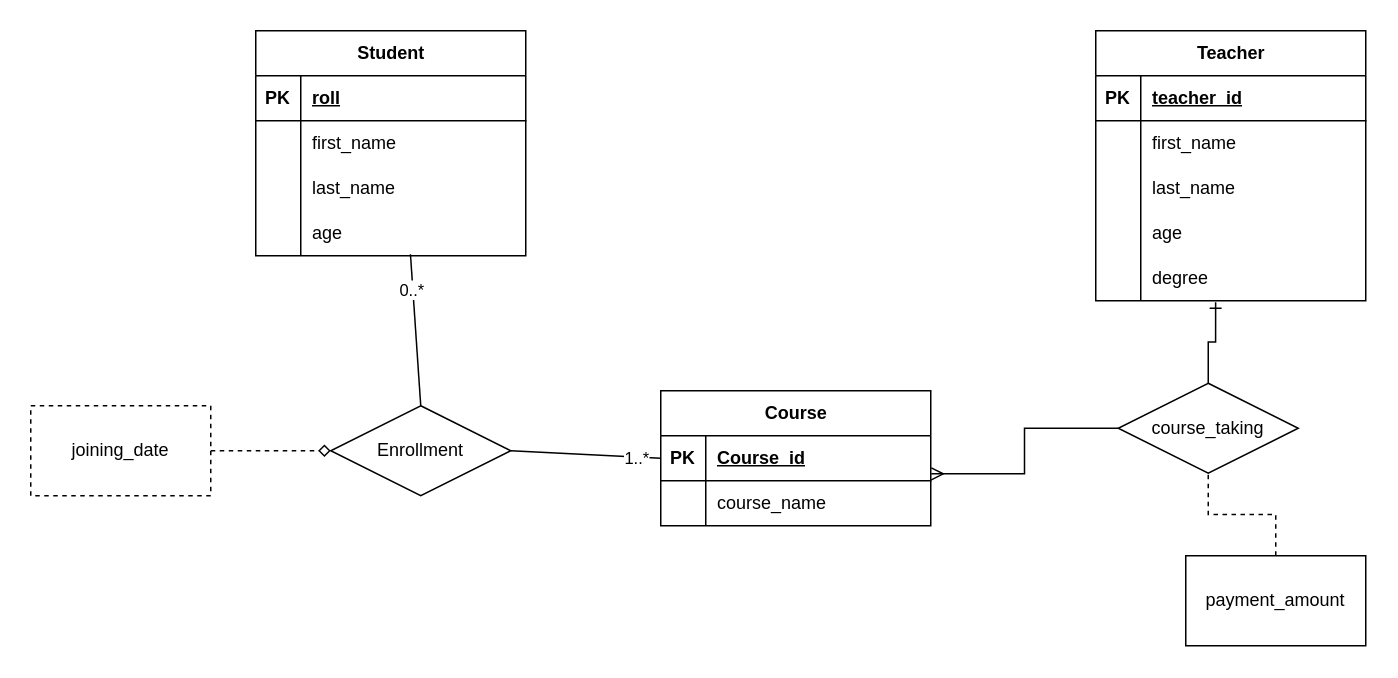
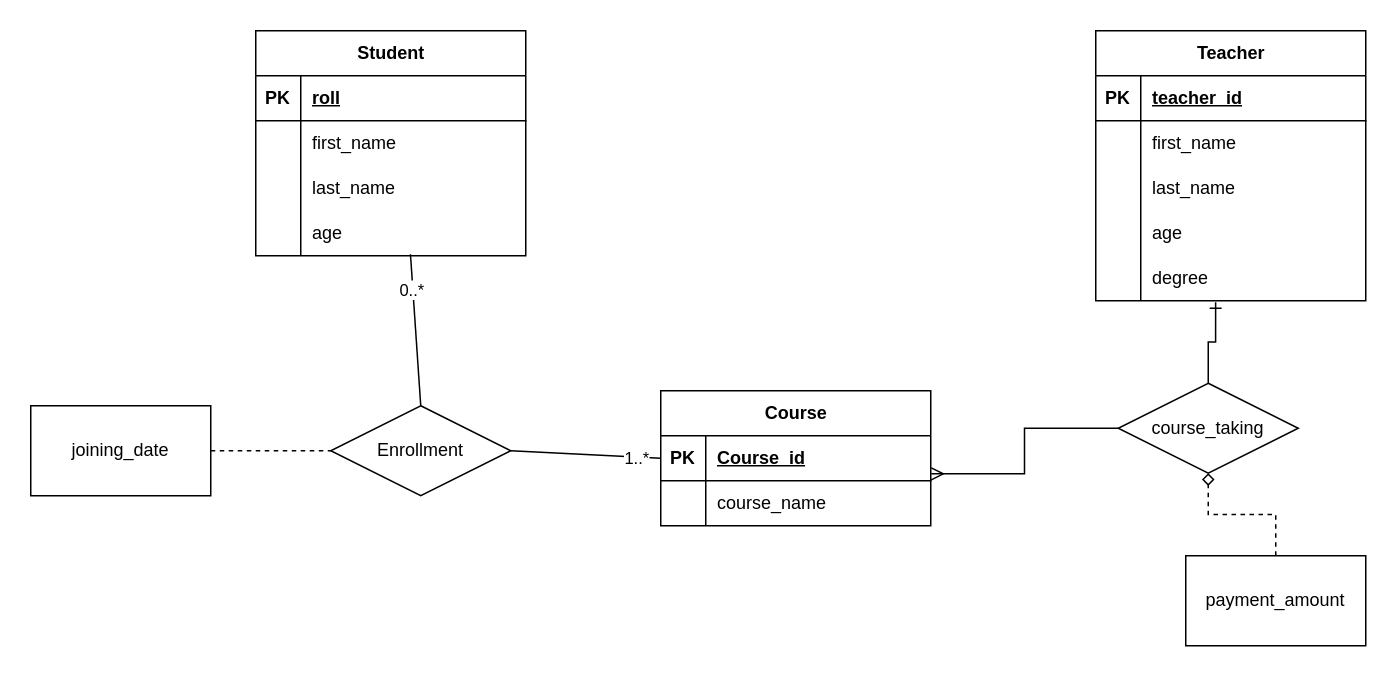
- <mxCell id="47" value="joining_date" style="whiteSpace=wrap;html=1;dashed=1;" vertex="1" parent="1"><mxGeometry x="20" y="270" width="120" height="60" as="geometry" /></mxCell>
+ <mxCell id="47" value="joining_date" style="whiteSpace=wrap;html=1;" vertex="1" parent="1"><mxGeometry x="20" y="270" width="120" height="60" as="geometry" /></mxCell>
- <mxCell id="46" style="edgeStyle=orthogonalEdgeStyle;rounded=0;orthogonalLoop=1;jettySize=auto;html=1;entryX=0;entryY=0.5;entryDx=0;entryDy=0;startArrow=none;startFill=0;dashed=1;endArrow=diamond;endFill=0;" edge="1" parent="1" source="47" target="38"><mxGeometry relative="1" as="geometry" /></mxCell>
+ <mxCell id="46" style="edgeStyle=orthogonalEdgeStyle;rounded=0;orthogonalLoop=1;jettySize=auto;html=1;entryX=0;entryY=0.5;entryDx=0;entryDy=0;startArrow=none;startFill=0;dashed=1;endArrow=none;endFill=0;" edge="1" parent="1" source="47" target="38"><mxGeometry relative="1" as="geometry" /></mxCell>
- <mxCell id="48" style="edgeStyle=orthogonalEdgeStyle;rounded=0;orthogonalLoop=1;jettySize=auto;html=1;entryX=0.5;entryY=1;entryDx=0;entryDy=0;dashed=1;endArrow=none;endFill=0;" edge="1" parent="1" source="49" target="45"><mxGeometry relative="1" as="geometry" /></mxCell>
+ <mxCell id="48" style="edgeStyle=orthogonalEdgeStyle;rounded=0;orthogonalLoop=1;jettySize=auto;html=1;entryX=0.5;entryY=1;entryDx=0;entryDy=0;dashed=1;endArrow=diamond;endFill=0;" edge="1" parent="1" source="49" target="45"><mxGeometry relative="1" as="geometry" /></mxCell>
